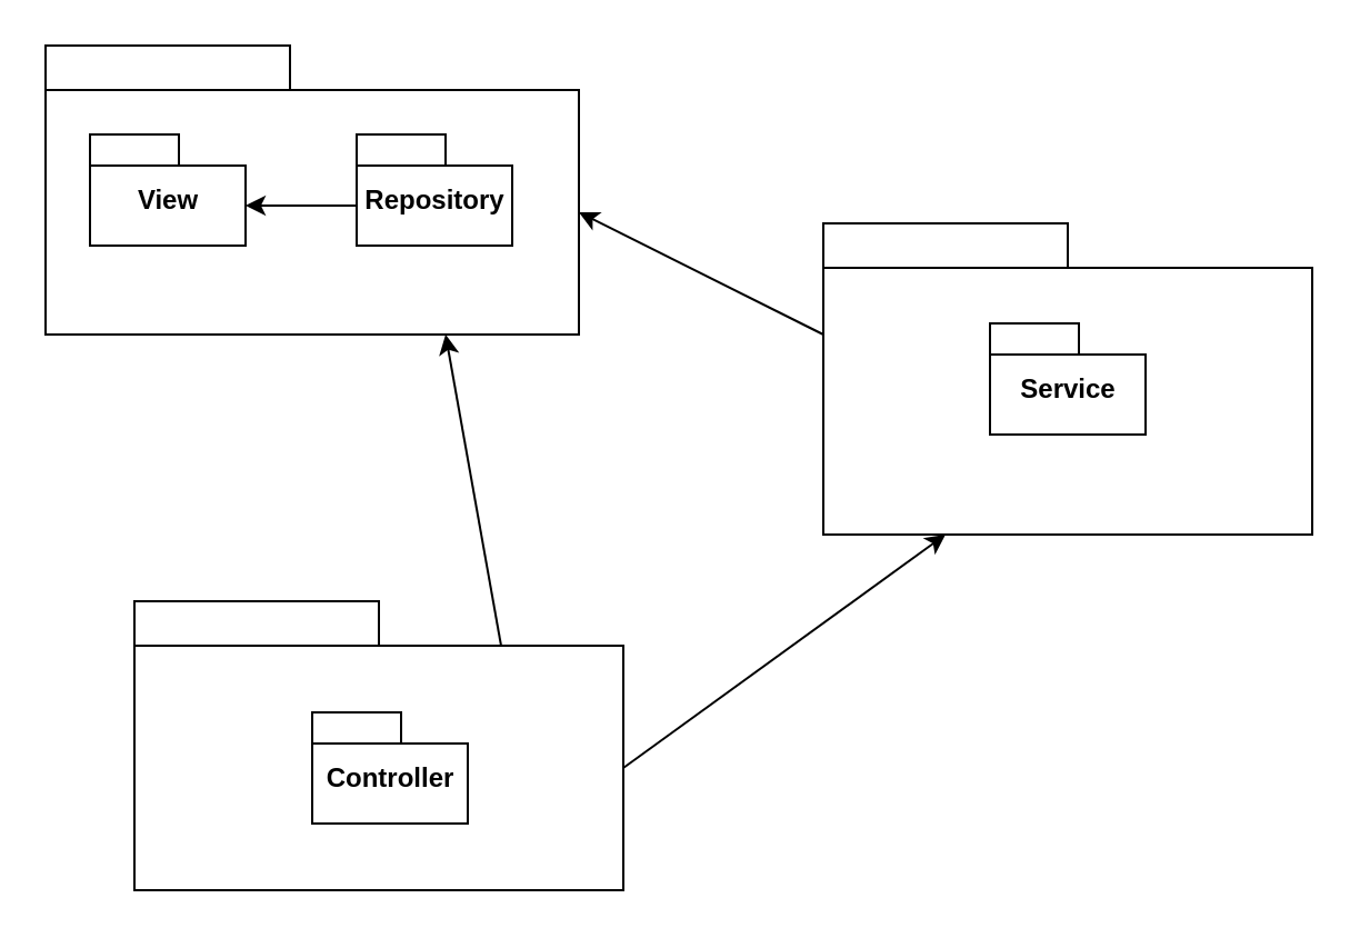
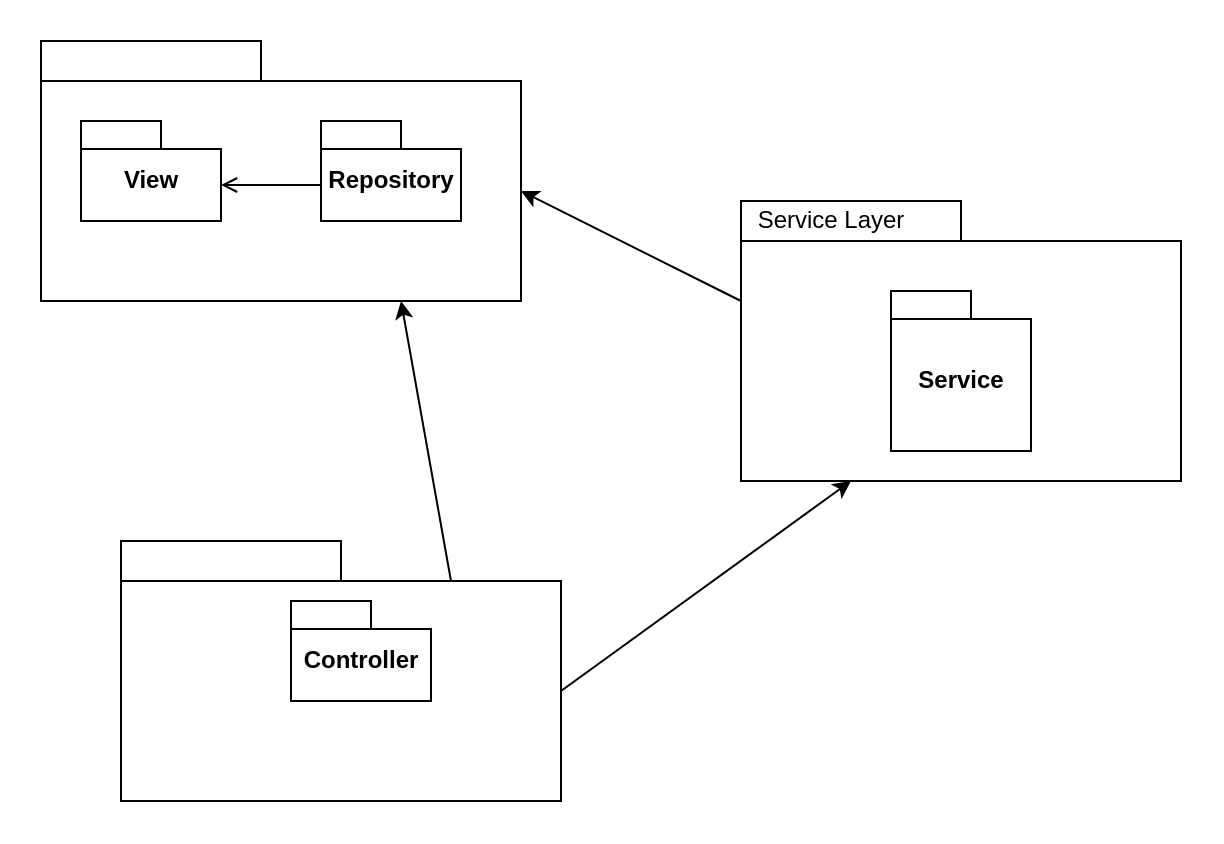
- <mxCell id="10" value="" style="endArrow=classic;html=1;entryX=0;entryY=0;entryDx=70;entryDy=32;entryPerimeter=0;exitX=0;exitY=0;exitDx=0;exitDy=32;exitPerimeter=0;" edge="1" parent="1" source="4" target="3"><mxGeometry width="50" height="50" relative="1" as="geometry"><mxPoint x="400" y="280" as="sourcePoint" /><mxPoint x="450" y="230" as="targetPoint" /></mxGeometry></mxCell>
+ <mxCell id="10" value="" style="endArrow=open;html=1;entryX=0;entryY=0;entryDx=70;entryDy=32;entryPerimeter=0;exitX=0;exitY=0;exitDx=0;exitDy=32;exitPerimeter=0;" edge="1" parent="1" source="4" target="3"><mxGeometry width="50" height="50" relative="1" as="geometry"><mxPoint x="400" y="280" as="sourcePoint" /><mxPoint x="450" y="230" as="targetPoint" /></mxGeometry></mxCell>
+ <mxCell id="6" value="Service Layer" style="text;html=1;align=center;verticalAlign=middle;resizable=0;points=[];autosize=1;strokeColor=none;" vertex="1" parent="1"><mxGeometry x="370" y="100" width="90" height="20" as="geometry" /></mxCell>
- <mxCell id="7" value="Service" style="shape=folder;fontStyle=1;spacingTop=10;tabWidth=40;tabHeight=14;tabPosition=left;html=1;" vertex="1" parent="1"><mxGeometry x="445" y="145" width="70" height="50" as="geometry" /></mxCell>
+ <mxCell id="7" value="Service" style="shape=folder;fontStyle=1;spacingTop=10;tabWidth=40;tabHeight=14;tabPosition=left;html=1;" vertex="1" parent="1"><mxGeometry x="445" y="145" width="70" height="80" as="geometry" /></mxCell>
- <mxCell id="9" value="Controller" style="shape=folder;fontStyle=1;spacingTop=10;tabWidth=40;tabHeight=14;tabPosition=left;html=1;" vertex="1" parent="1"><mxGeometry x="140" y="320" width="70" height="50" as="geometry" /></mxCell>
+ <mxCell id="9" value="Controller" style="shape=folder;fontStyle=1;spacingTop=10;tabWidth=40;tabHeight=14;tabPosition=left;html=1;" vertex="1" parent="1"><mxGeometry x="145" y="300" width="70" height="50" as="geometry" /></mxCell>
